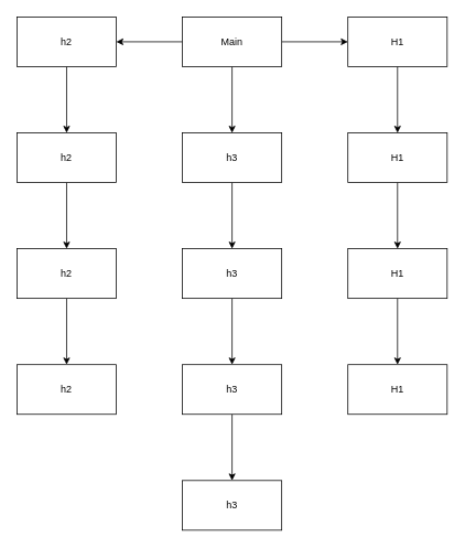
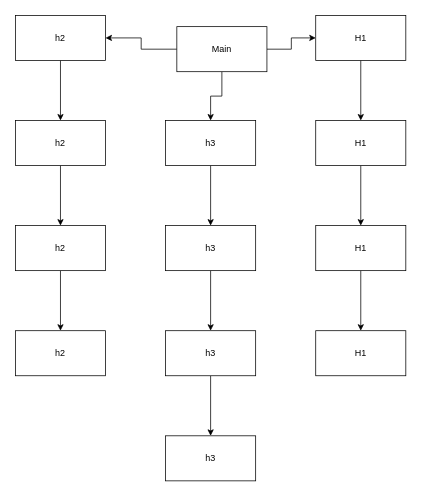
- <mxCell id="5" value="Main" style="rounded=0;whiteSpace=wrap;html=1;" vertex="1" parent="1"><mxGeometry x="220" y="20" width="120" height="60" as="geometry" /></mxCell>
+ <mxCell id="5" value="Main" style="rounded=0;whiteSpace=wrap;html=1;" vertex="1" parent="1"><mxGeometry x="235" y="35" width="120" height="60" as="geometry" /></mxCell>
